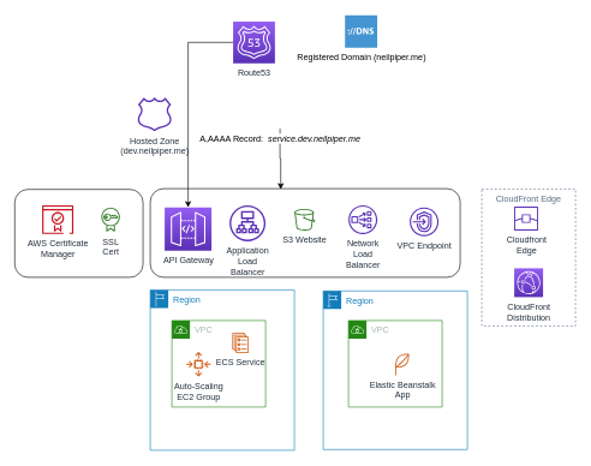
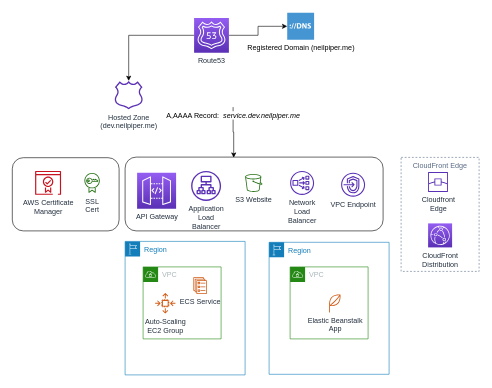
+ <mxCell id="9" style="edgeStyle=orthogonalEdgeStyle;rounded=0;orthogonalLoop=1;jettySize=auto;html=1;" edge="1" parent="1" source="11" target="12"><mxGeometry relative="1" as="geometry" /></mxCell>
- <mxCell id="10" style="edgeStyle=orthogonalEdgeStyle;rounded=0;orthogonalLoop=1;jettySize=auto;html=1;" edge="1" parent="1" source="11" target="25"><mxGeometry relative="1" as="geometry" /></mxCell>
+ <mxCell id="10" style="edgeStyle=orthogonalEdgeStyle;rounded=0;orthogonalLoop=1;jettySize=auto;html=1;" edge="1" parent="1" source="11" target="4"><mxGeometry relative="1" as="geometry" /></mxCell>
